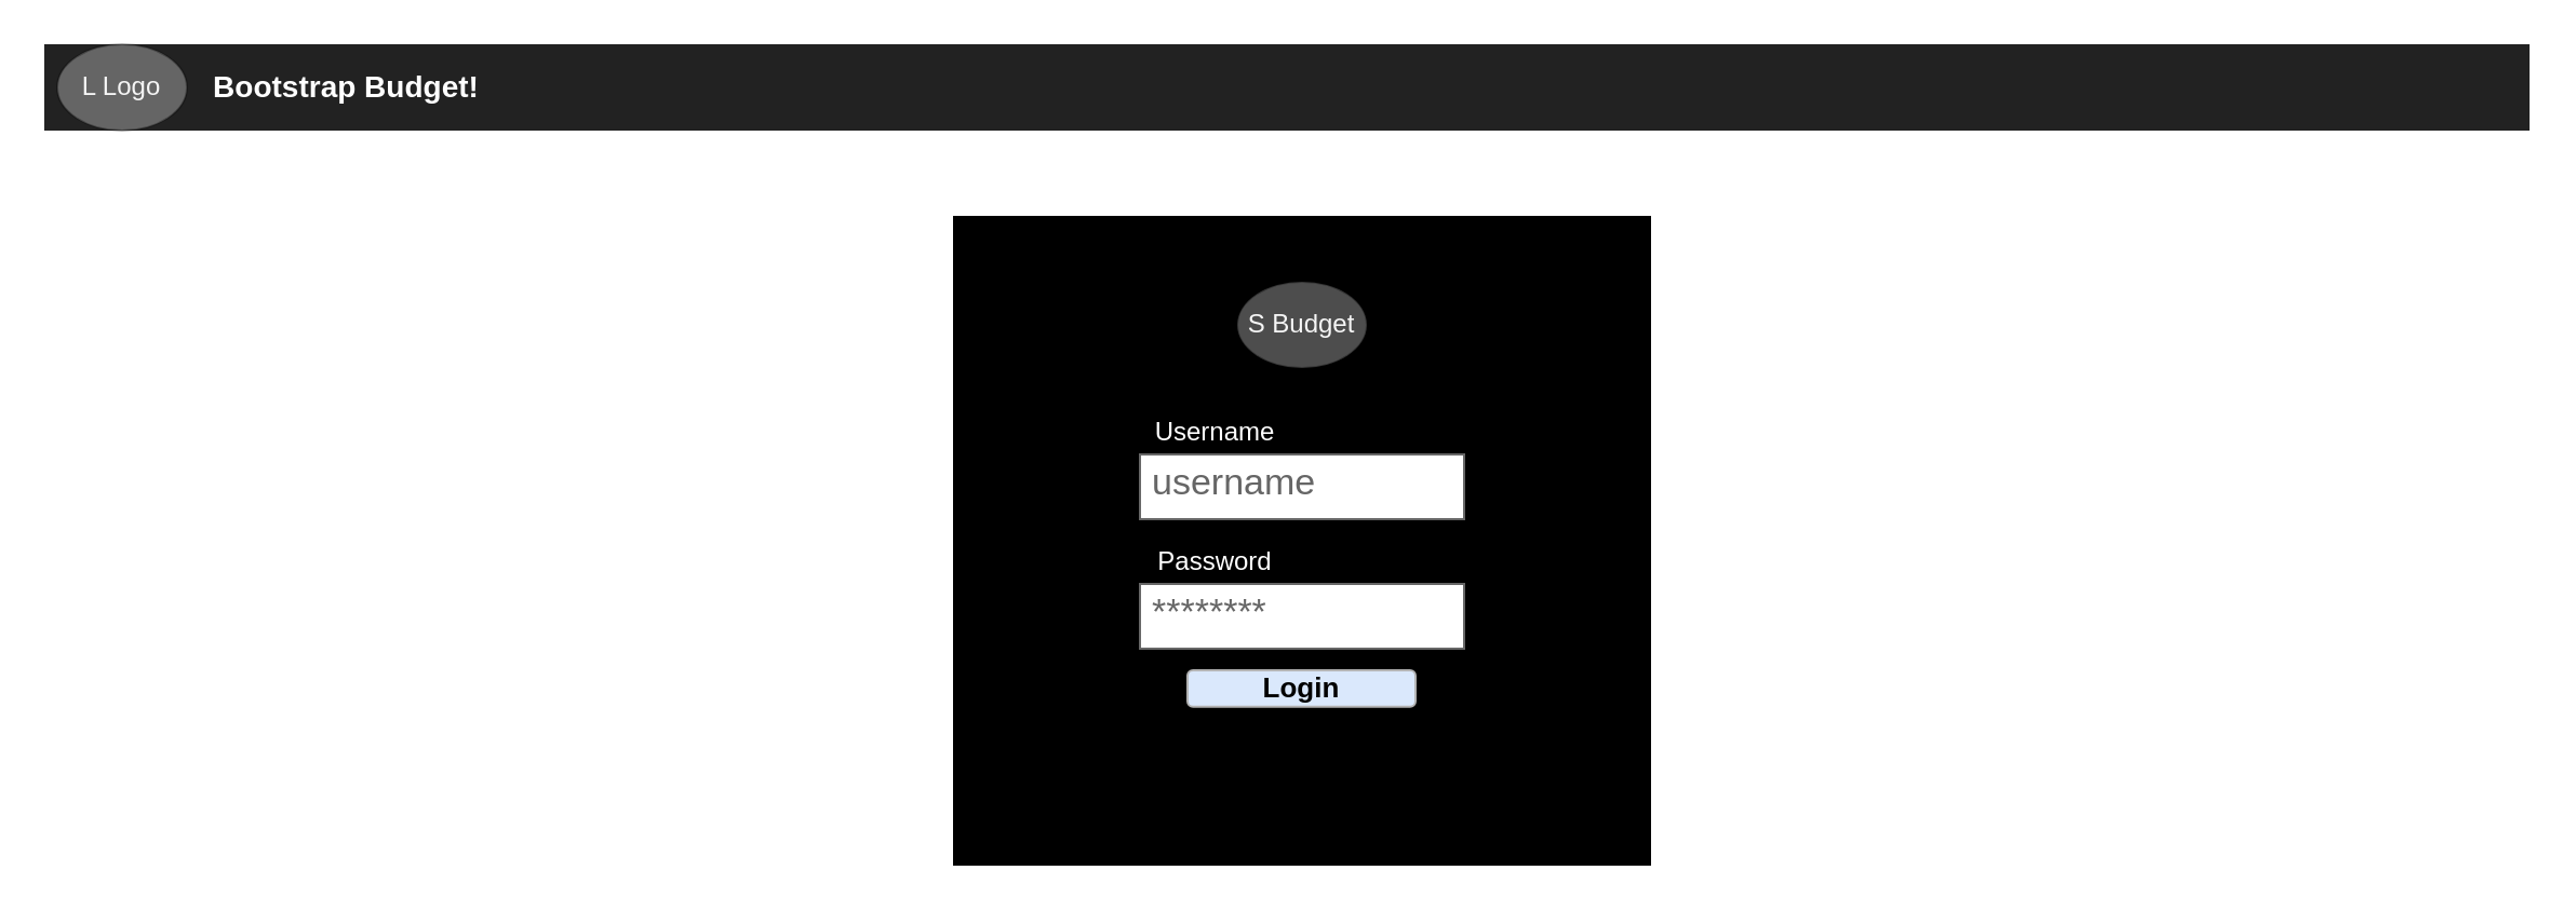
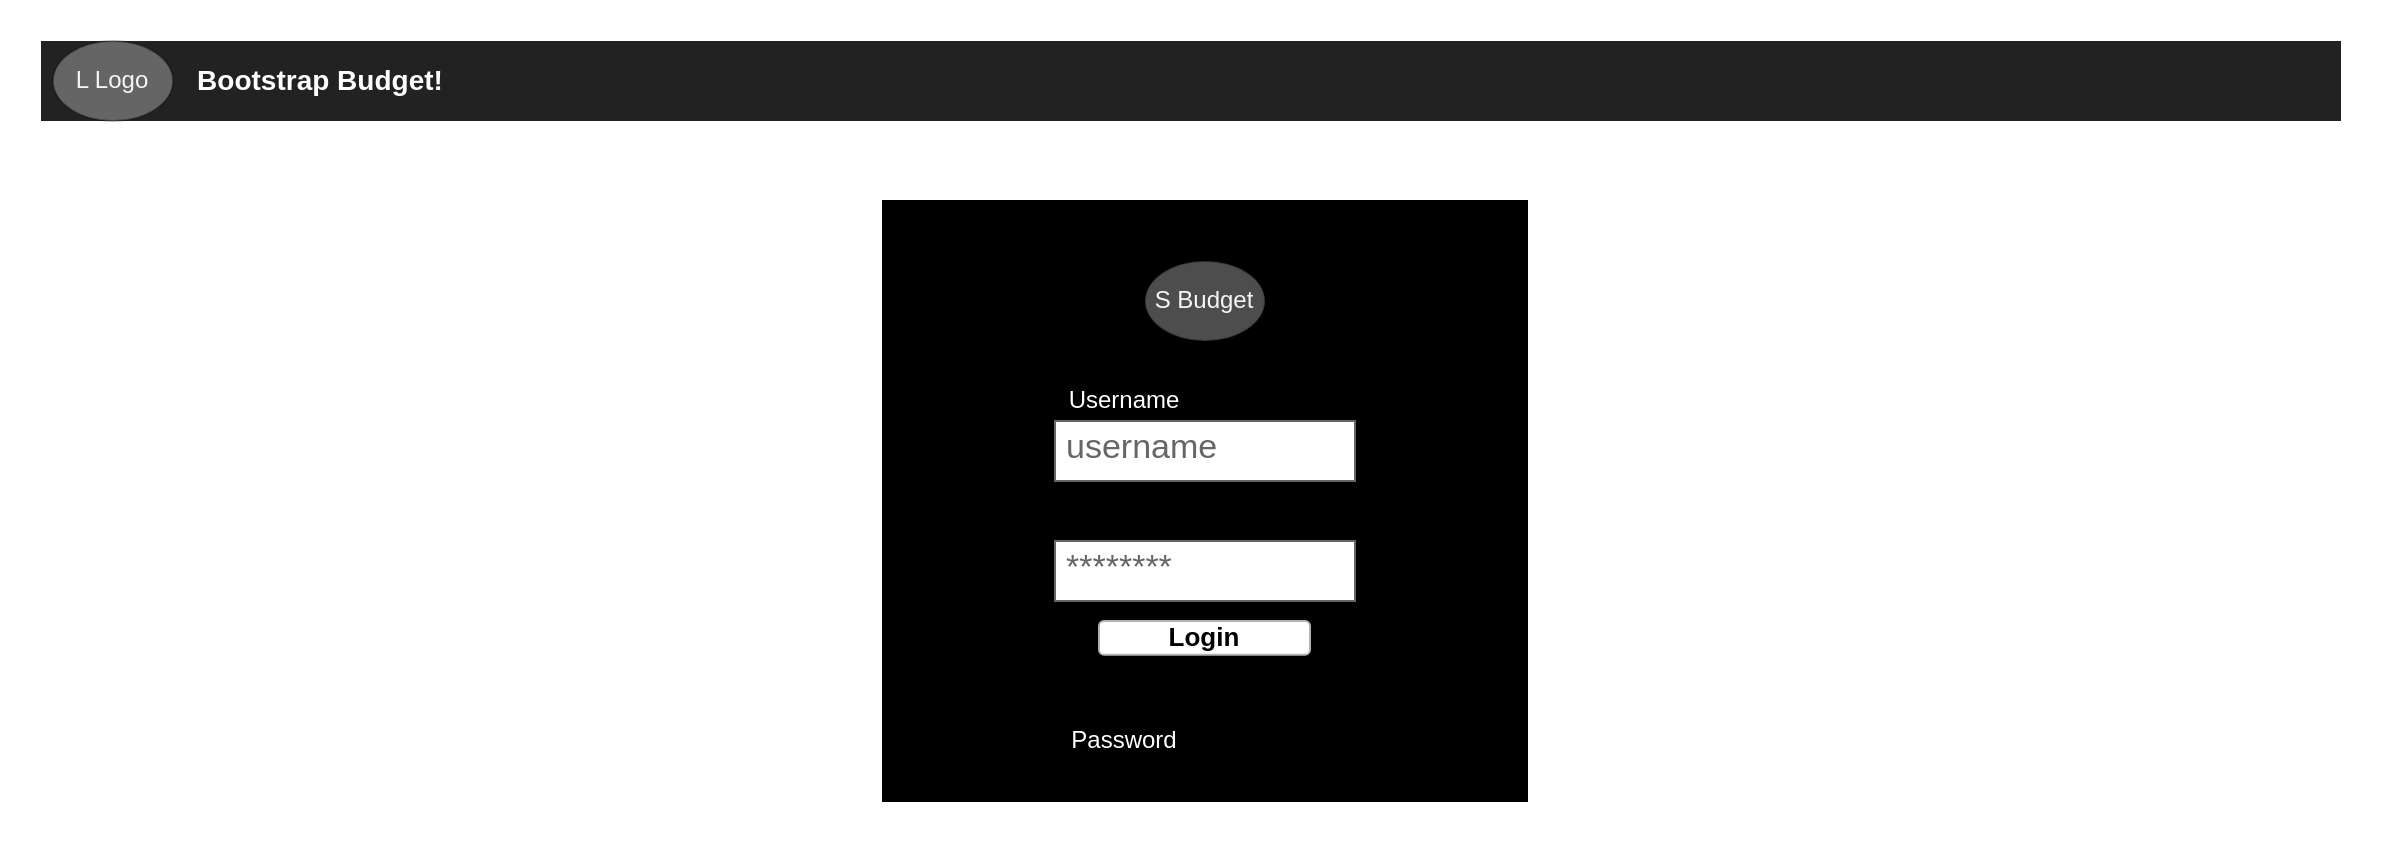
- <mxCell id="10" value="Password" style="text;html=1;strokeColor=none;fillColor=none;align=center;verticalAlign=middle;whiteSpace=wrap;rounded=0;fontColor=#FFFFFF;" vertex="1" parent="1"><mxGeometry x="527" y="250" width="70" height="20" as="geometry" /></mxCell>
+ <mxCell id="10" value="Password" style="text;html=1;strokeColor=none;fillColor=none;align=center;verticalAlign=middle;whiteSpace=wrap;rounded=0;fontColor=#FFFFFF;" vertex="1" parent="1"><mxGeometry x="527" y="360" width="70" height="20" as="geometry" /></mxCell>
- <mxCell id="11" value="&lt;b&gt;&lt;font style=&quot;font-size: 13px&quot;&gt;Login&lt;/font&gt;&lt;/b&gt;" style="rounded=1;html=1;shadow=0;dashed=0;whiteSpace=wrap;fontSize=10;align=center;strokeColor=#B3B3B3;fillColor=#dae8fc;" vertex="1" parent="1"><mxGeometry x="549" y="310" width="105.5" height="16.88" as="geometry" /></mxCell>
+ <mxCell id="11" value="&lt;b&gt;&lt;font style=&quot;font-size: 13px&quot;&gt;Login&lt;/font&gt;&lt;/b&gt;" style="rounded=1;html=1;shadow=0;dashed=0;whiteSpace=wrap;fontSize=10;align=center;strokeColor=#B3B3B3;fillColor=#FFFFFF;" vertex="1" parent="1"><mxGeometry x="549" y="310" width="105.5" height="16.88" as="geometry" /></mxCell>
